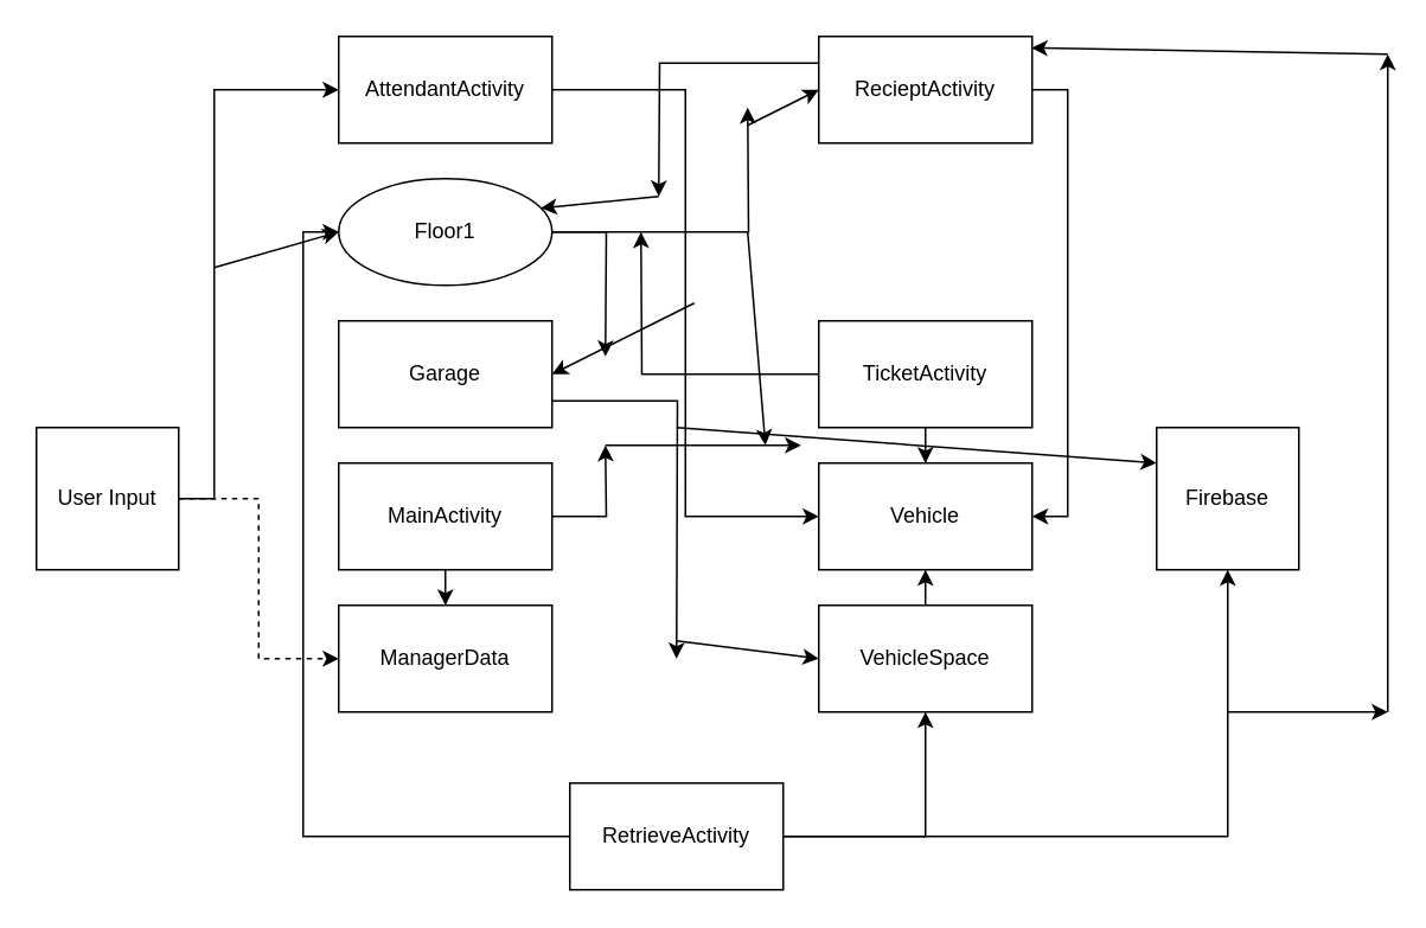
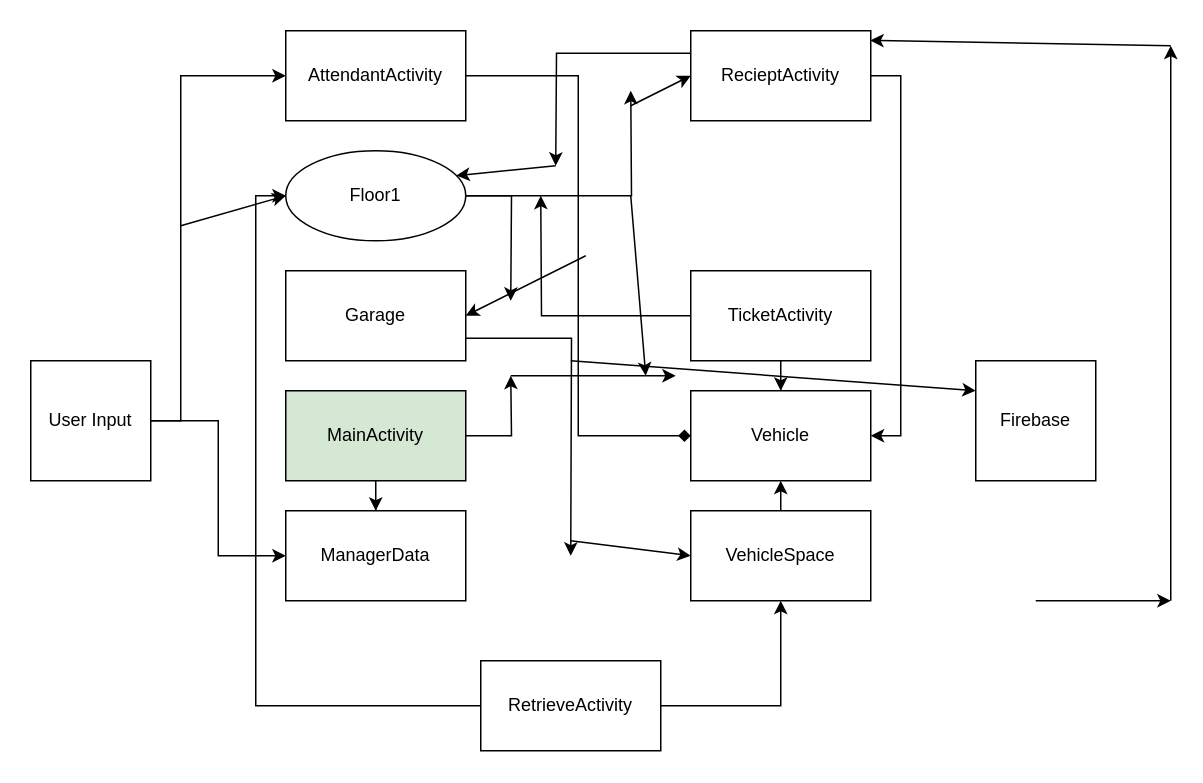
- <mxCell id="15" value="MainActivity" style="rounded=0;whiteSpace=wrap;html=1;" vertex="1" parent="1"><mxGeometry x="190" y="260" width="120" height="60" as="geometry" /></mxCell>
+ <mxCell id="15" value="MainActivity" style="rounded=0;whiteSpace=wrap;html=1;fillColor=#d5e8d4;" vertex="1" parent="1"><mxGeometry x="190" y="260" width="120" height="60" as="geometry" /></mxCell>
- <mxCell id="6" style="edgeStyle=orthogonalEdgeStyle;rounded=0;orthogonalLoop=1;jettySize=auto;html=1;entryX=0;entryY=0.5;entryDx=0;entryDy=0;" edge="1" parent="1" source="7" target="27"><mxGeometry relative="1" as="geometry" /></mxCell>
+ <mxCell id="6" style="edgeStyle=orthogonalEdgeStyle;rounded=0;orthogonalLoop=1;jettySize=auto;html=1;entryX=0;entryY=0.5;entryDx=0;entryDy=0;endArrow=diamond;" edge="1" parent="1" source="7" target="27"><mxGeometry relative="1" as="geometry" /></mxCell>
- <mxCell id="4" style="edgeStyle=orthogonalEdgeStyle;rounded=0;orthogonalLoop=1;jettySize=auto;html=1;entryX=0;entryY=0.5;entryDx=0;entryDy=0;dashed=1;" edge="1" parent="1" source="5" target="16"><mxGeometry relative="1" as="geometry" /></mxCell>
+ <mxCell id="4" style="edgeStyle=orthogonalEdgeStyle;rounded=0;orthogonalLoop=1;jettySize=auto;html=1;entryX=0;entryY=0.5;entryDx=0;entryDy=0;" edge="1" parent="1" source="5" target="16"><mxGeometry relative="1" as="geometry" /></mxCell>
- <mxCell id="17" style="edgeStyle=orthogonalEdgeStyle;rounded=0;orthogonalLoop=1;jettySize=auto;html=1;entryX=0.5;entryY=1;entryDx=0;entryDy=0;" edge="1" parent="1" source="20" target="2"><mxGeometry relative="1" as="geometry" /></mxCell>
